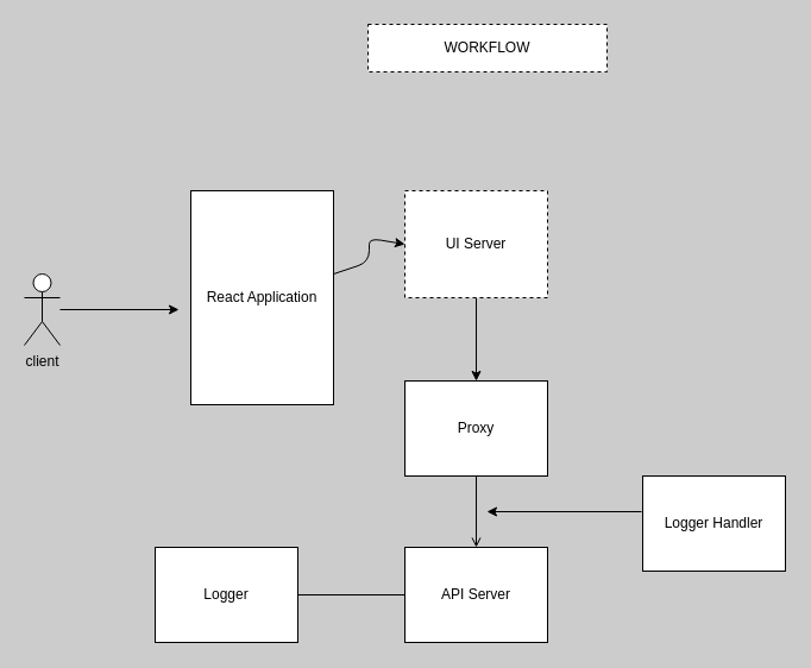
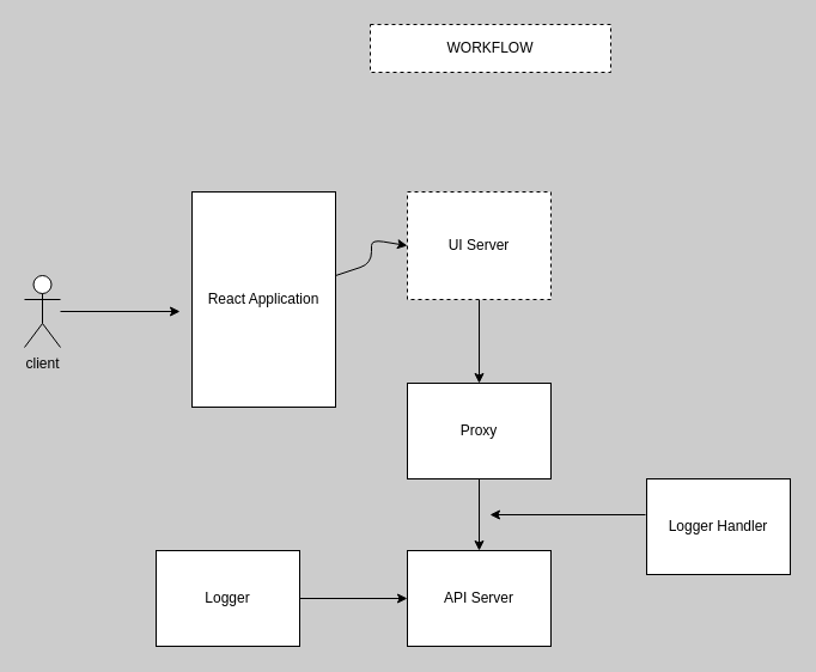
- <mxCell id="9" style="edgeStyle=none;html=1;entryX=0.5;entryY=0;entryDx=0;entryDy=0;endArrow=open;" edge="1" parent="1" source="10" target="11"><mxGeometry relative="1" as="geometry" /></mxCell>
+ <mxCell id="9" style="edgeStyle=none;html=1;entryX=0.5;entryY=0;entryDx=0;entryDy=0;" edge="1" parent="1" source="10" target="11"><mxGeometry relative="1" as="geometry" /></mxCell>
- <mxCell id="14" style="edgeStyle=none;html=1;entryX=0;entryY=0.5;entryDx=0;entryDy=0;endArrow=none;" edge="1" parent="1" source="15" target="11"><mxGeometry relative="1" as="geometry" /></mxCell>
+ <mxCell id="14" style="edgeStyle=none;html=1;entryX=0;entryY=0.5;entryDx=0;entryDy=0;" edge="1" parent="1" source="15" target="11"><mxGeometry relative="1" as="geometry" /></mxCell>
